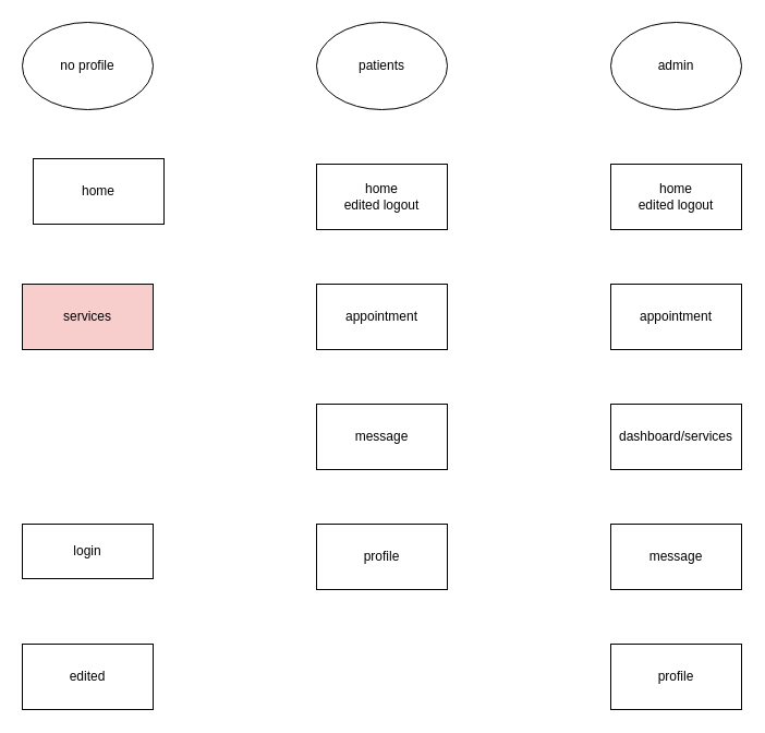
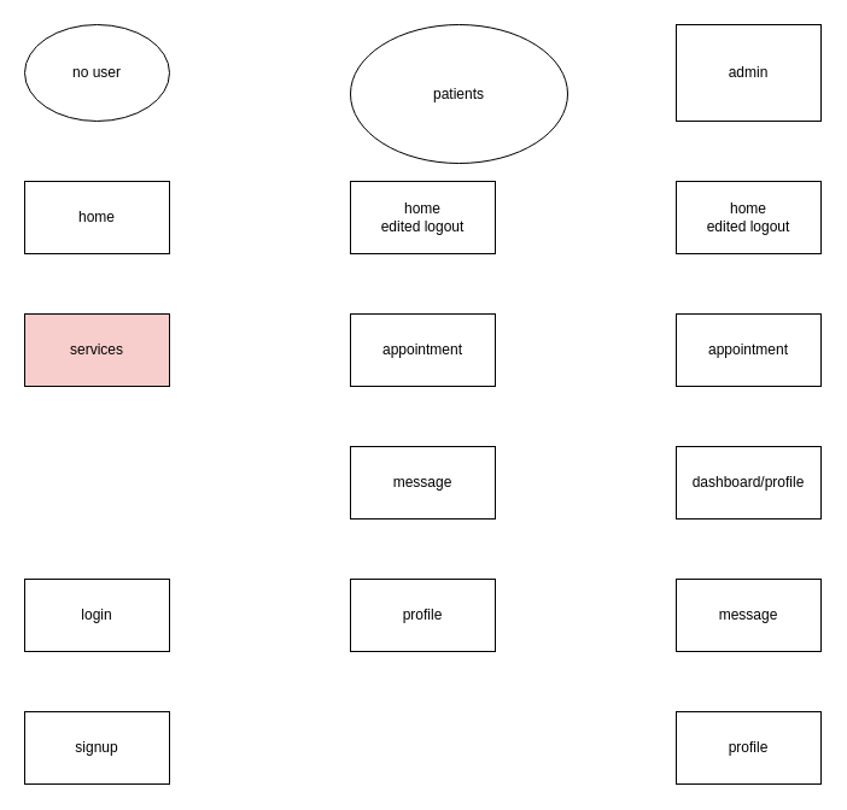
- <mxCell id="2" value="no profile" style="ellipse;whiteSpace=wrap;html=1;" vertex="1" parent="1"><mxGeometry x="20" y="20" width="120" height="80" as="geometry" /></mxCell>
+ <mxCell id="2" value="no user" style="ellipse;whiteSpace=wrap;html=1;" vertex="1" parent="1"><mxGeometry x="20" y="20" width="120" height="80" as="geometry" /></mxCell>
- <mxCell id="8" value="patients" style="ellipse;whiteSpace=wrap;html=1;" vertex="1" parent="1"><mxGeometry x="290" y="20" width="120" height="80" as="geometry" /></mxCell>
+ <mxCell id="8" value="patients" style="ellipse;whiteSpace=wrap;html=1;" vertex="1" parent="1"><mxGeometry x="290" y="20" width="180" height="115" as="geometry" /></mxCell>
- <mxCell id="10" value="admin" style="ellipse;whiteSpace=wrap;html=1;" vertex="1" parent="1"><mxGeometry x="560" y="20" width="120" height="80" as="geometry" /></mxCell>
+ <mxCell id="10" value="admin" style="whiteSpace=wrap;html=1;rounded=0;" vertex="1" parent="1"><mxGeometry x="560" y="20" width="120" height="80" as="geometry" /></mxCell>
- <mxCell id="3" value="home" style="rounded=0;whiteSpace=wrap;html=1;" vertex="1" parent="1"><mxGeometry x="30" y="145" width="120" height="60" as="geometry" /></mxCell>
+ <mxCell id="3" value="home" style="rounded=0;whiteSpace=wrap;html=1;" vertex="1" parent="1"><mxGeometry x="20" y="150" width="120" height="60" as="geometry" /></mxCell>
- <mxCell id="12" value="dashboard/services" style="rounded=0;whiteSpace=wrap;html=1;" vertex="1" parent="1"><mxGeometry x="560" y="370" width="120" height="60" as="geometry" /></mxCell>
+ <mxCell id="12" value="dashboard/profile" style="rounded=0;whiteSpace=wrap;html=1;" vertex="1" parent="1"><mxGeometry x="560" y="370" width="120" height="60" as="geometry" /></mxCell>
- <mxCell id="6" value="login" style="rounded=0;whiteSpace=wrap;html=1;" vertex="1" parent="1"><mxGeometry x="20" y="480" width="120" height="50" as="geometry" /></mxCell>
+ <mxCell id="6" value="login" style="rounded=0;whiteSpace=wrap;html=1;" vertex="1" parent="1"><mxGeometry x="20" y="480" width="120" height="60" as="geometry" /></mxCell>
- <mxCell id="7" value="edited" style="rounded=0;whiteSpace=wrap;html=1;" vertex="1" parent="1"><mxGeometry x="20" y="590" width="120" height="60" as="geometry" /></mxCell>
+ <mxCell id="7" value="signup" style="rounded=0;whiteSpace=wrap;html=1;" vertex="1" parent="1"><mxGeometry x="20" y="590" width="120" height="60" as="geometry" /></mxCell>
